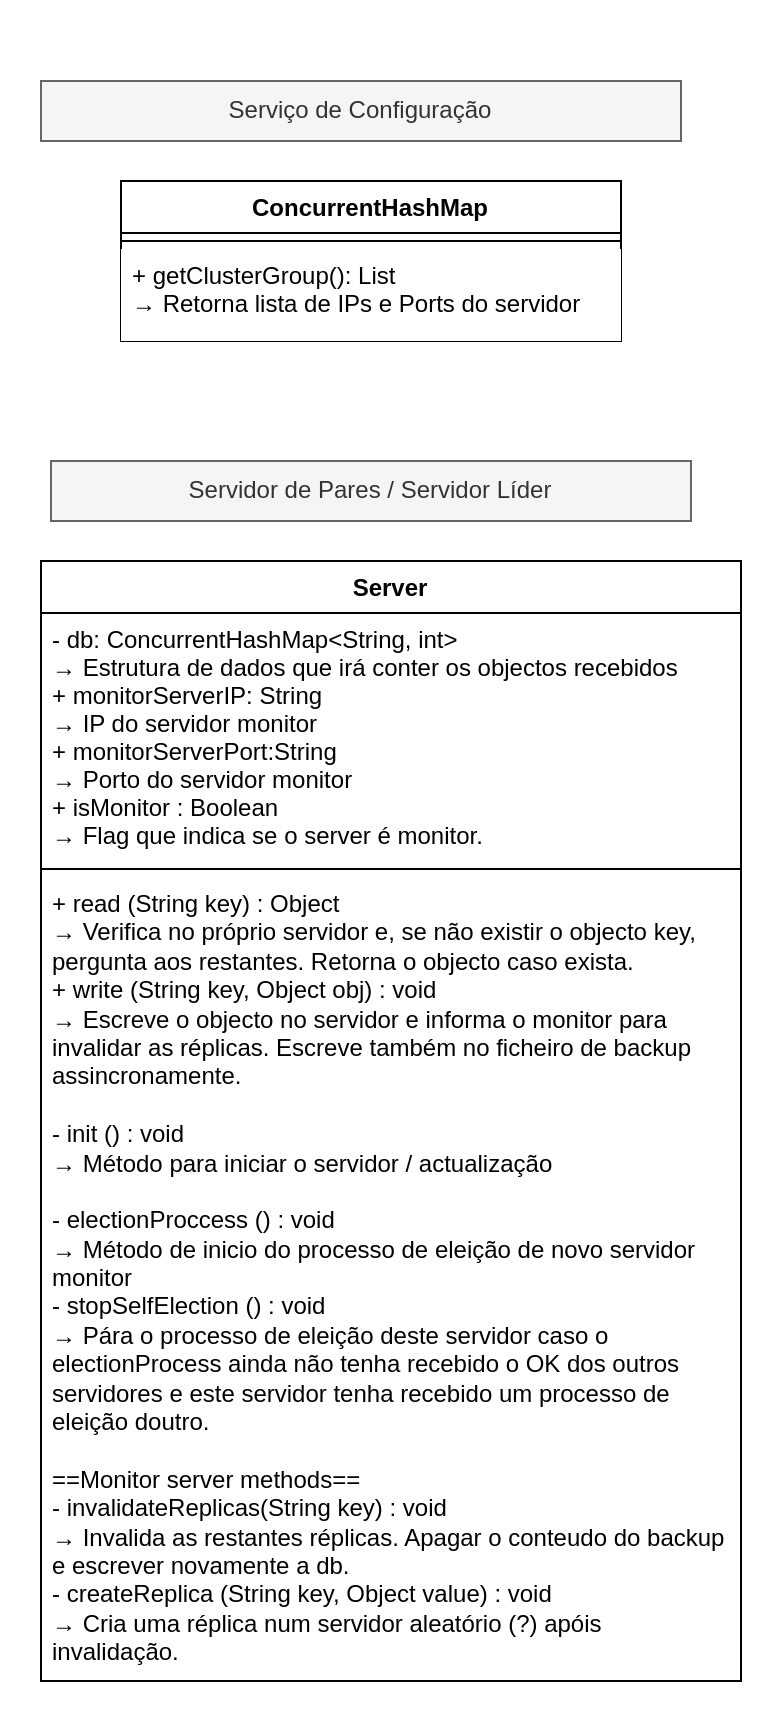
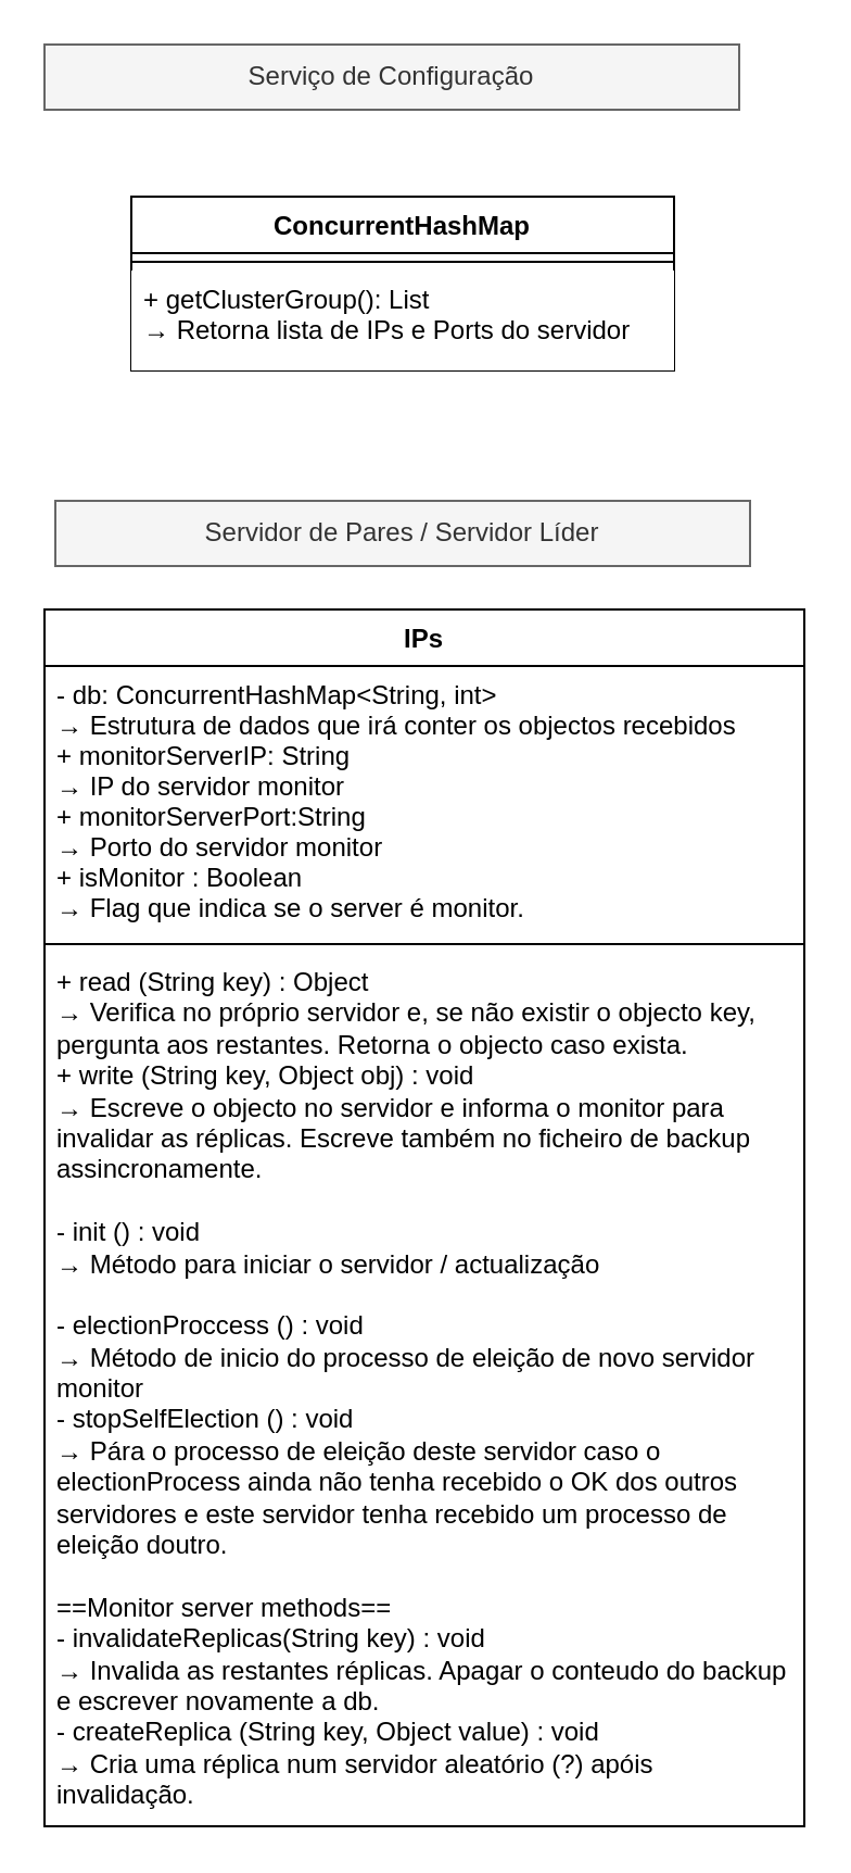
- <mxCell id="2" value="Serviço de Configuração" style="text;html=1;strokeColor=#666666;fillColor=#f5f5f5;align=center;verticalAlign=middle;whiteSpace=wrap;rounded=0;fontColor=#333333;" vertex="1" parent="1"><mxGeometry x="20" y="40" width="320" height="30" as="geometry" /></mxCell>
+ <mxCell id="2" value="Serviço de Configuração" style="text;html=1;strokeColor=#666666;fillColor=#f5f5f5;align=center;verticalAlign=middle;whiteSpace=wrap;rounded=0;fontColor=#333333;" vertex="1" parent="1"><mxGeometry x="20" y="20" width="320" height="30" as="geometry" /></mxCell>
- <mxCell id="7" value="Server" style="swimlane;fontStyle=1;align=center;verticalAlign=top;childLayout=stackLayout;horizontal=1;startSize=26;horizontalStack=0;resizeParent=1;resizeParentMax=0;resizeLast=0;collapsible=1;marginBottom=0;fillColor=#ffffff;" vertex="1" parent="1"><mxGeometry x="20" y="280" width="350" height="560" as="geometry" /></mxCell>
+ <mxCell id="7" value="IPs" style="swimlane;fontStyle=1;align=center;verticalAlign=top;childLayout=stackLayout;horizontal=1;startSize=26;horizontalStack=0;resizeParent=1;resizeParentMax=0;resizeLast=0;collapsible=1;marginBottom=0;fillColor=#ffffff;" vertex="1" parent="1"><mxGeometry x="20" y="280" width="350" height="560" as="geometry" /></mxCell>
